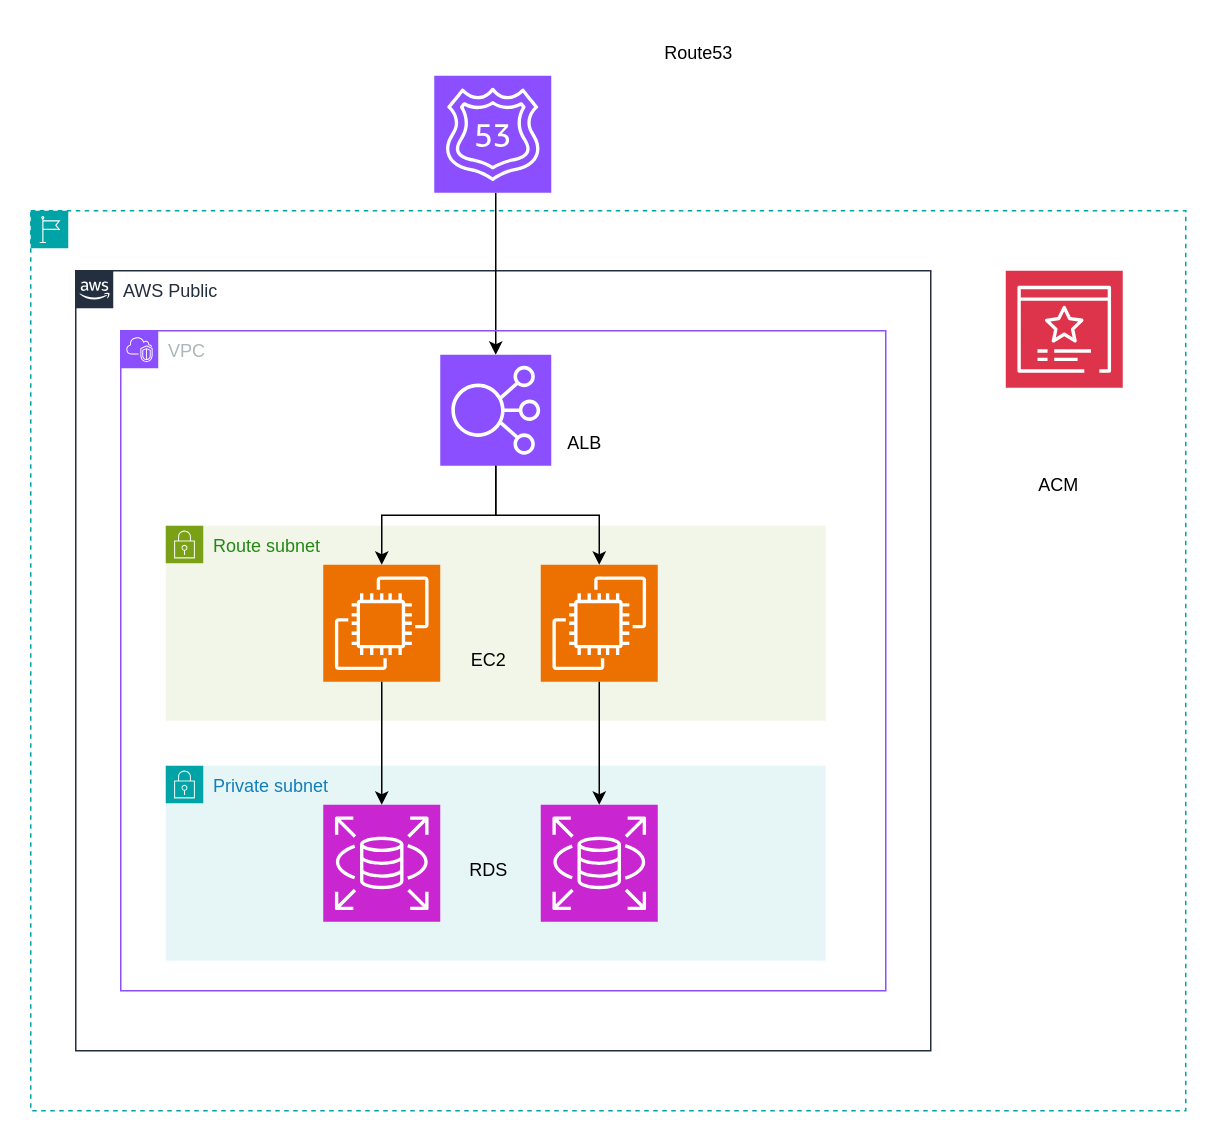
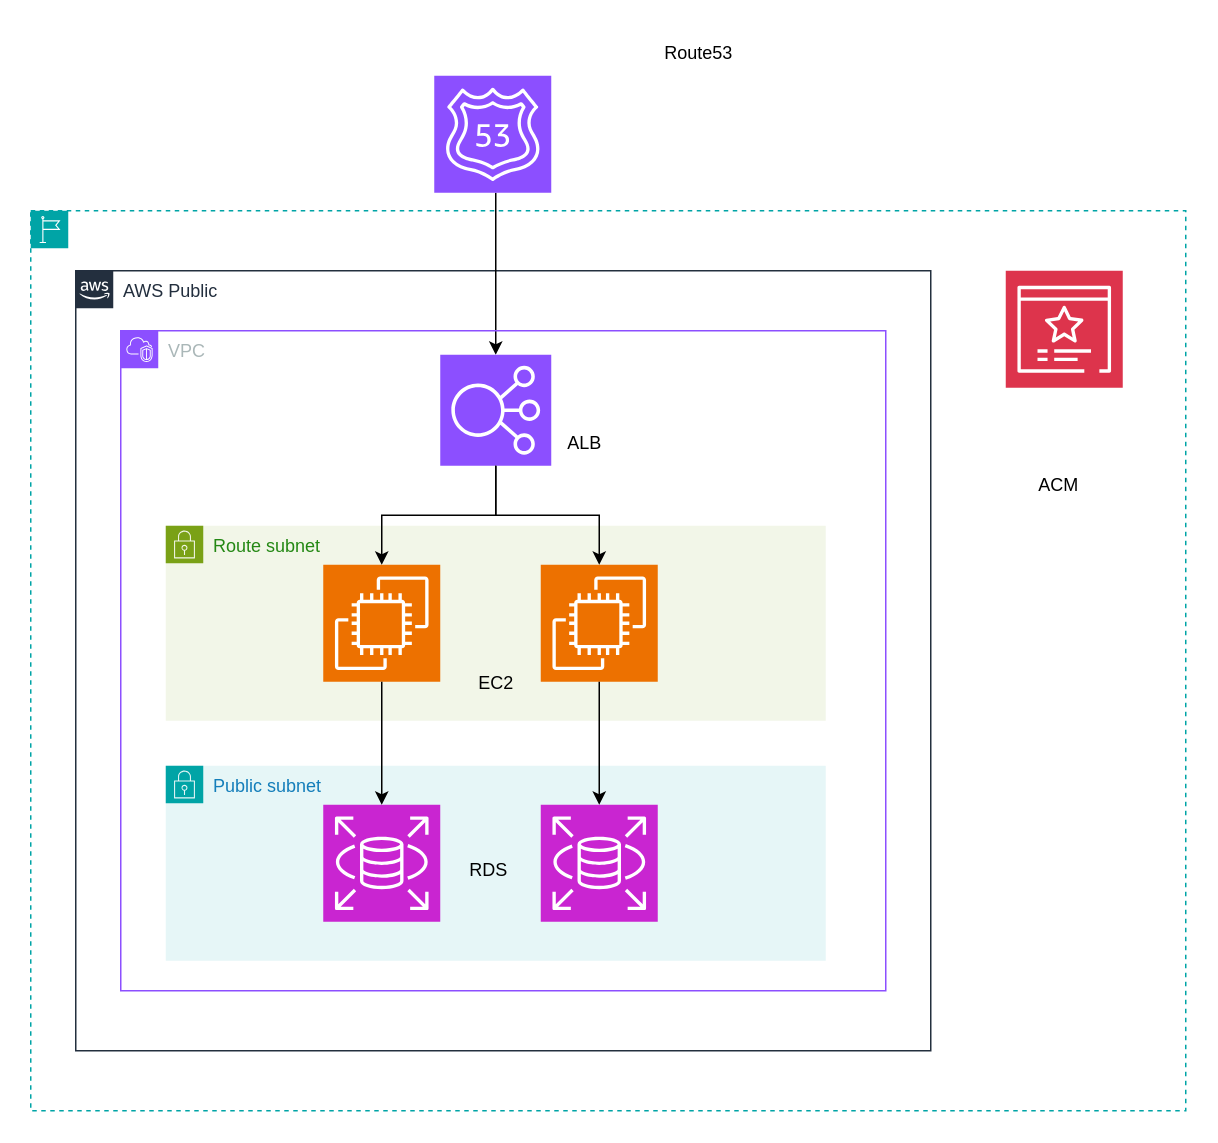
- <mxCell id="12" value="EC2" style="text;html=1;align=center;verticalAlign=middle;resizable=0;points=[];autosize=1;strokeColor=none;fillColor=none;" vertex="1" parent="10"><mxGeometry x="190" y="75" width="50" height="30" as="geometry" /></mxCell>
+ <mxCell id="12" value="EC2" style="text;html=1;align=center;verticalAlign=middle;resizable=0;points=[];autosize=1;strokeColor=none;fillColor=none;" vertex="1" parent="10"><mxGeometry x="195" y="90" width="50" height="30" as="geometry" /></mxCell>
- <mxCell id="14" value="Private subnet" style="points=[[0,0],[0.25,0],[0.5,0],[0.75,0],[1,0],[1,0.25],[1,0.5],[1,0.75],[1,1],[0.75,1],[0.5,1],[0.25,1],[0,1],[0,0.75],[0,0.5],[0,0.25]];outlineConnect=0;gradientColor=none;html=1;whiteSpace=wrap;fontSize=12;fontStyle=0;container=1;pointerEvents=0;collapsible=0;recursiveResize=0;shape=mxgraph.aws4.group;grIcon=mxgraph.aws4.group_security_group;grStroke=0;strokeColor=#00A4A6;fillColor=#E6F6F7;verticalAlign=top;align=left;spacingLeft=30;fontColor=#147EBA;dashed=0;" parent="7" vertex="1"><mxGeometry x="30" y="290" width="440" height="130" as="geometry" /></mxCell>
+ <mxCell id="14" value="Public subnet" style="points=[[0,0],[0.25,0],[0.5,0],[0.75,0],[1,0],[1,0.25],[1,0.5],[1,0.75],[1,1],[0.75,1],[0.5,1],[0.25,1],[0,1],[0,0.75],[0,0.5],[0,0.25]];outlineConnect=0;gradientColor=none;html=1;whiteSpace=wrap;fontSize=12;fontStyle=0;container=1;pointerEvents=0;collapsible=0;recursiveResize=0;shape=mxgraph.aws4.group;grIcon=mxgraph.aws4.group_security_group;grStroke=0;strokeColor=#00A4A6;fillColor=#E6F6F7;verticalAlign=top;align=left;spacingLeft=30;fontColor=#147EBA;dashed=0;" parent="7" vertex="1"><mxGeometry x="30" y="290" width="440" height="130" as="geometry" /></mxCell>
